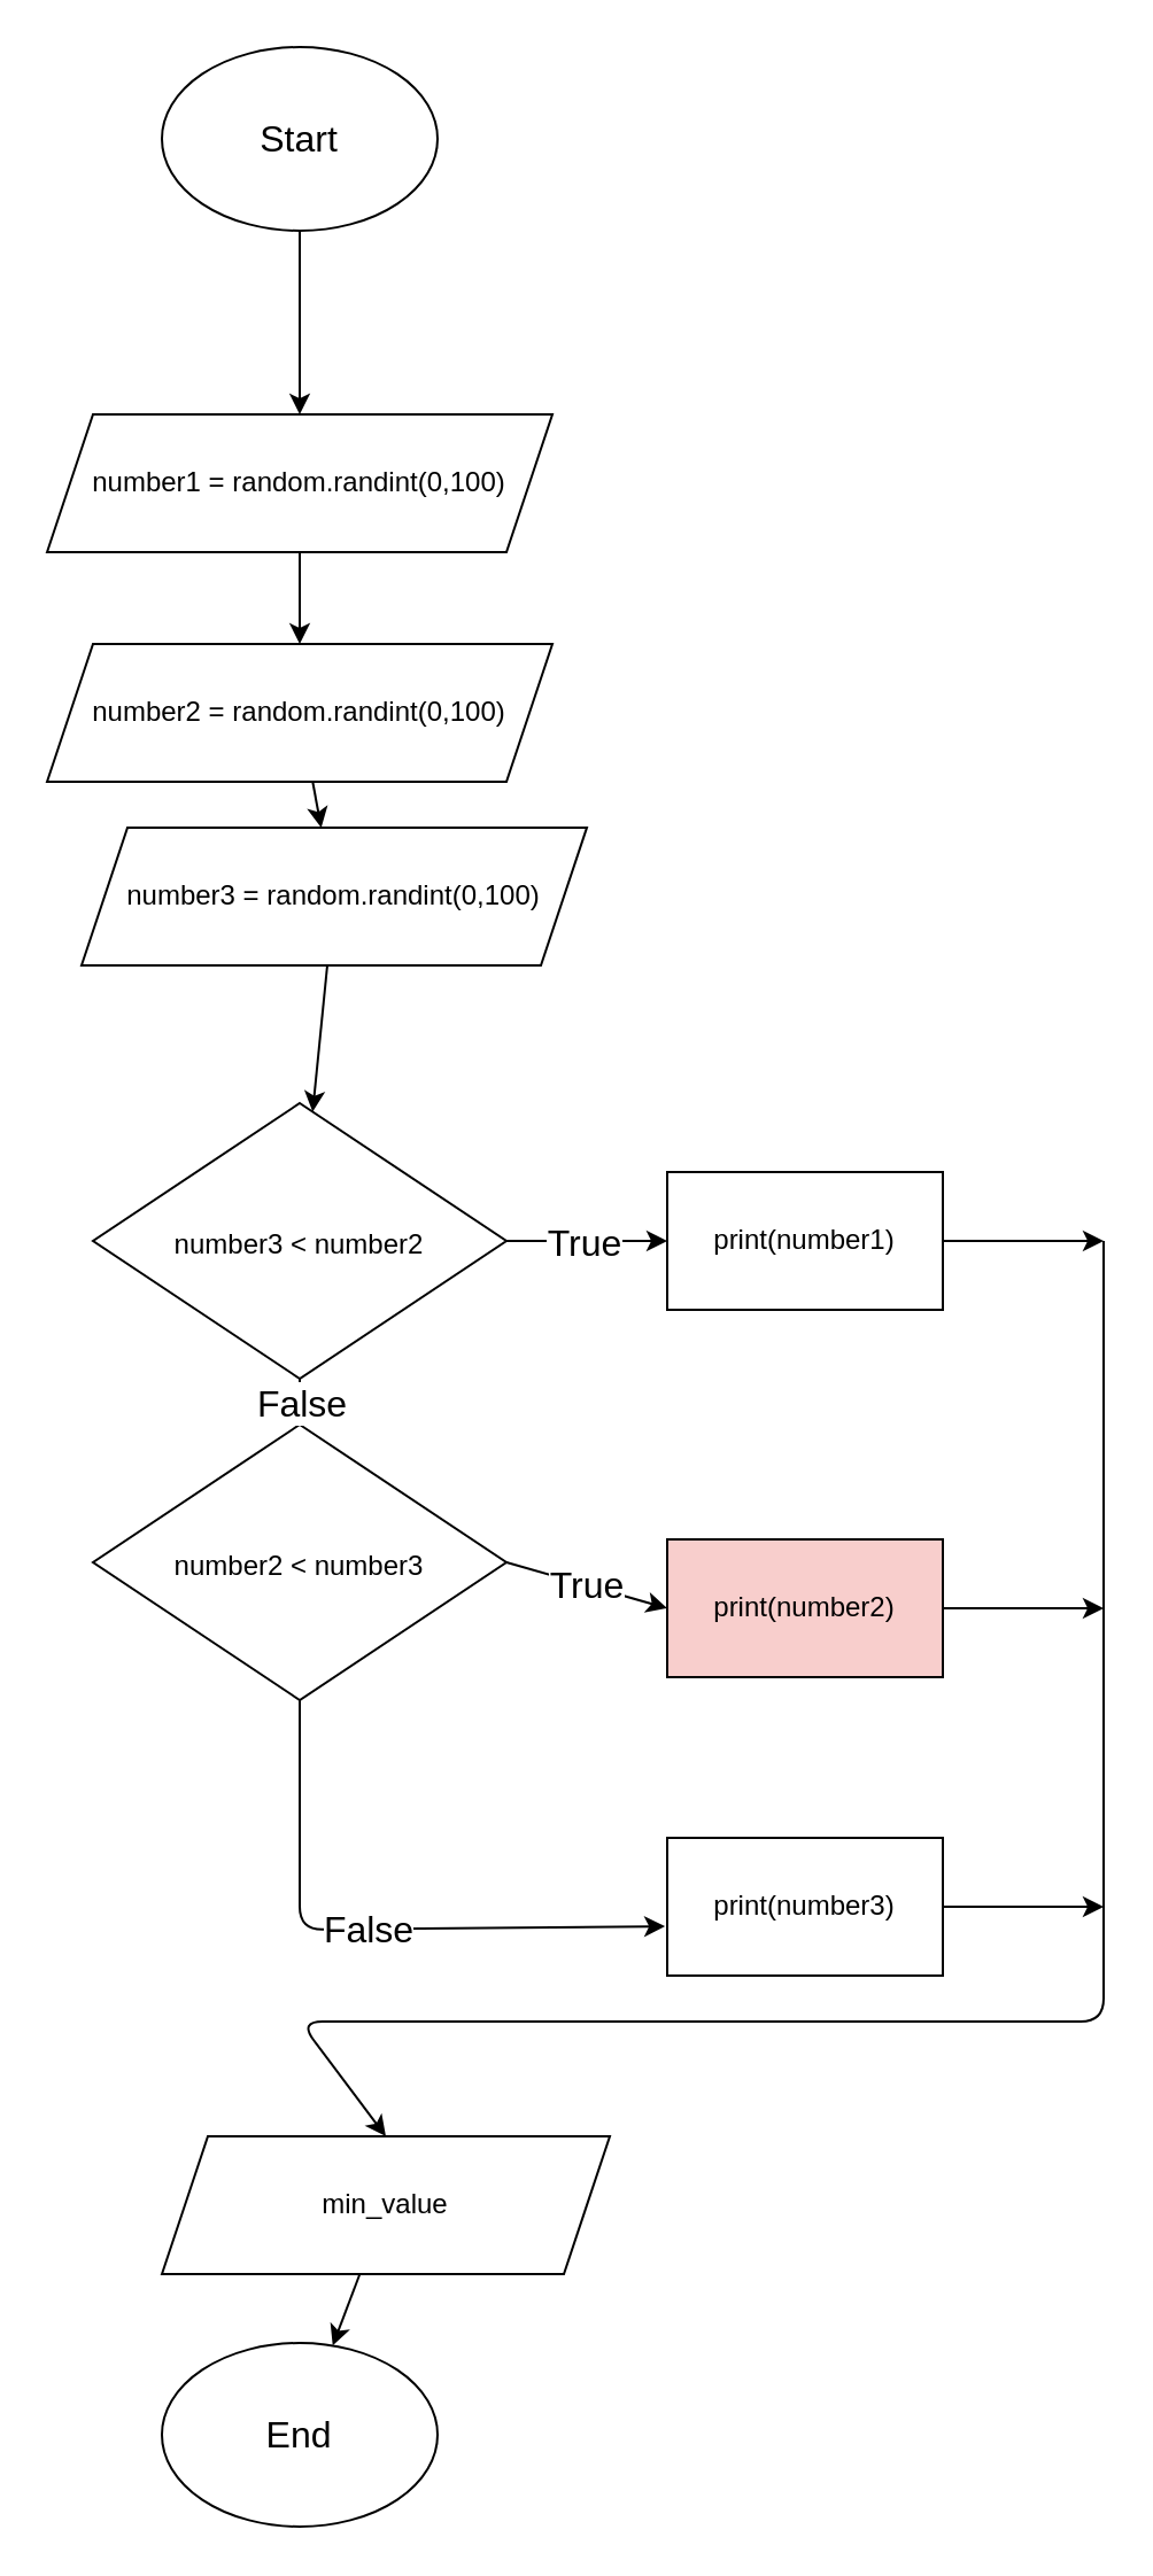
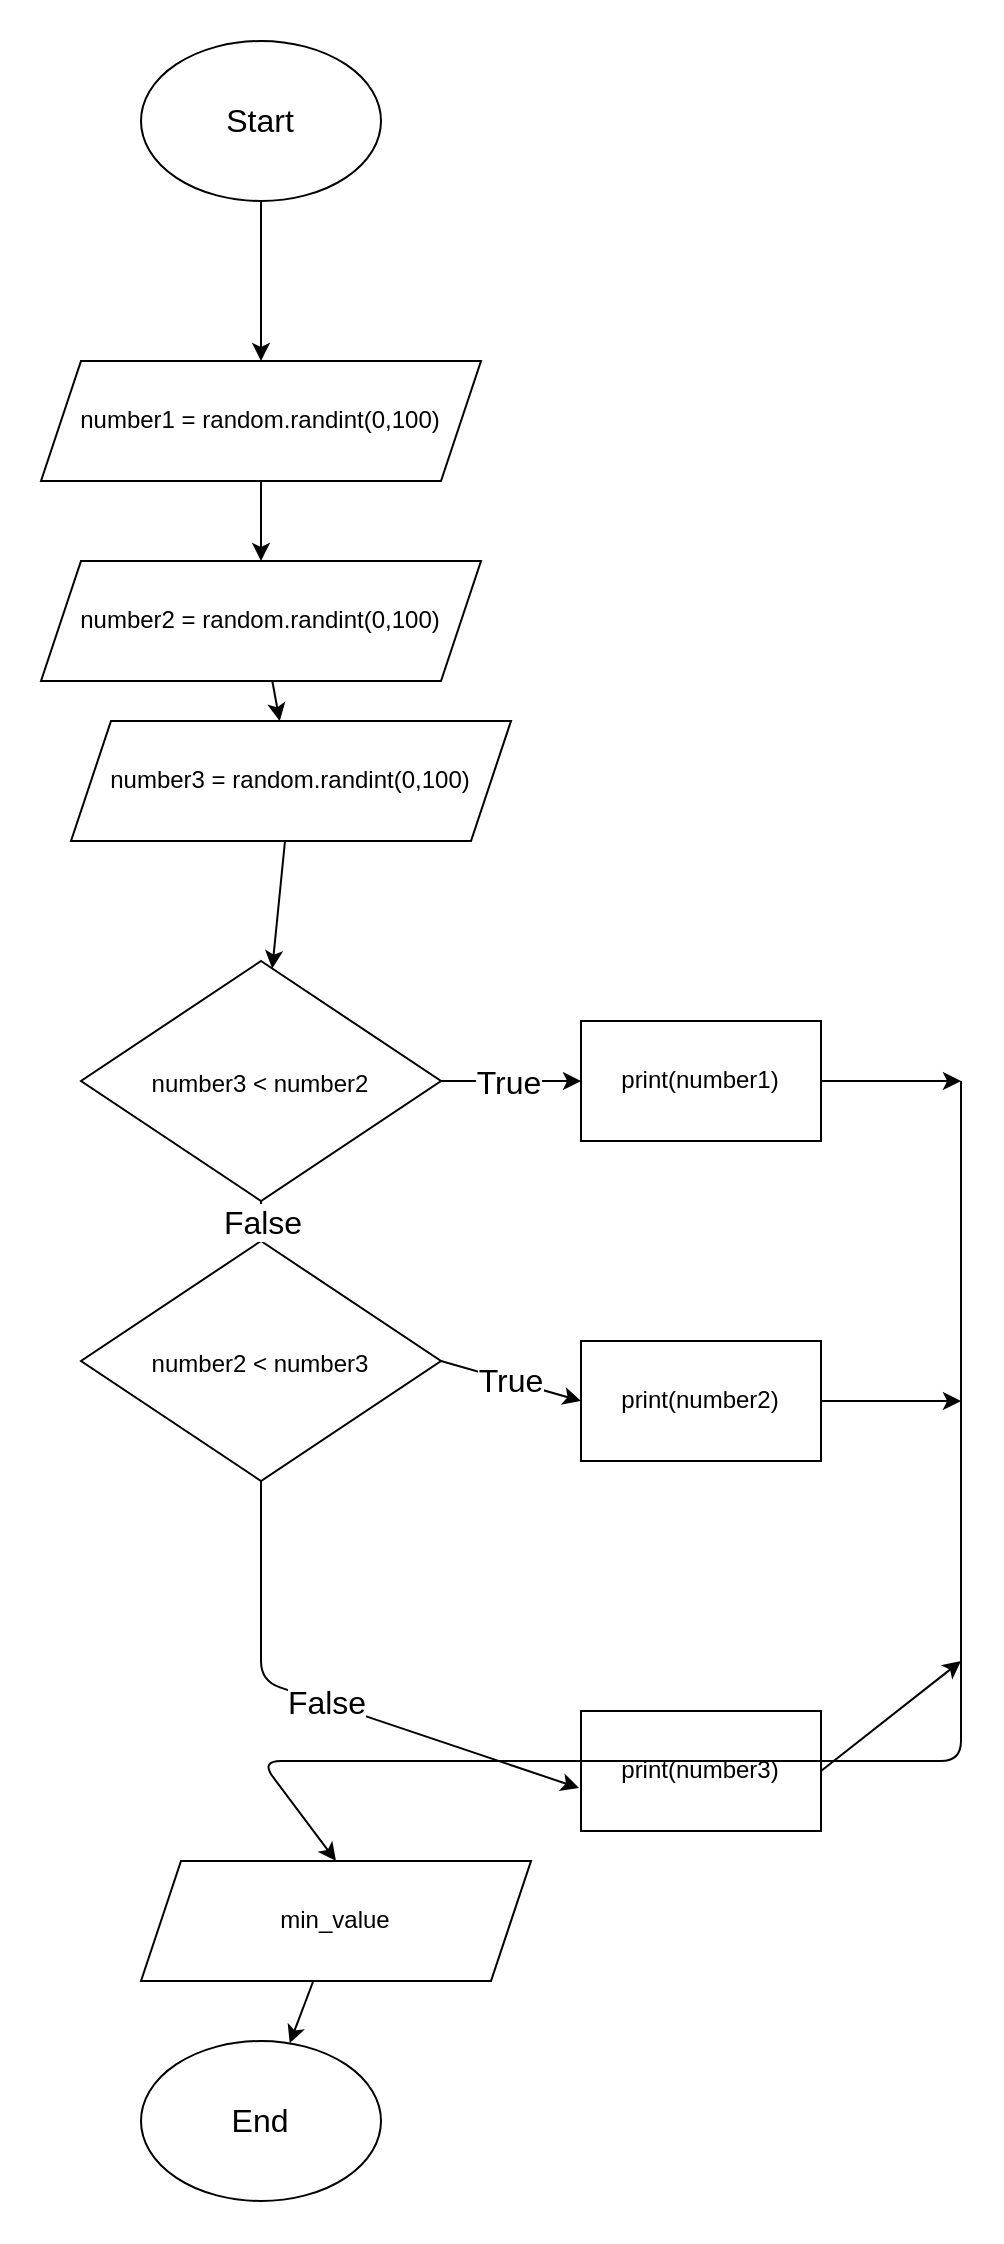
- <mxCell id="13" value="print(number2)" style="rounded=0;whiteSpace=wrap;html=1;fontSize=12;fillColor=#f8cecc;" vertex="1" parent="1"><mxGeometry x="290" y="670" width="120" height="60" as="geometry" /></mxCell>
+ <mxCell id="13" value="print(number2)" style="rounded=0;whiteSpace=wrap;html=1;fontSize=12;" vertex="1" parent="1"><mxGeometry x="290" y="670" width="120" height="60" as="geometry" /></mxCell>
- <mxCell id="14" value="print(number3)" style="rounded=0;whiteSpace=wrap;html=1;fontSize=12;" vertex="1" parent="1"><mxGeometry x="290" y="800" width="120" height="60" as="geometry" /></mxCell>
+ <mxCell id="14" value="print(number3)" style="rounded=0;whiteSpace=wrap;html=1;fontSize=12;" vertex="1" parent="1"><mxGeometry x="290" y="855" width="120" height="60" as="geometry" /></mxCell>
